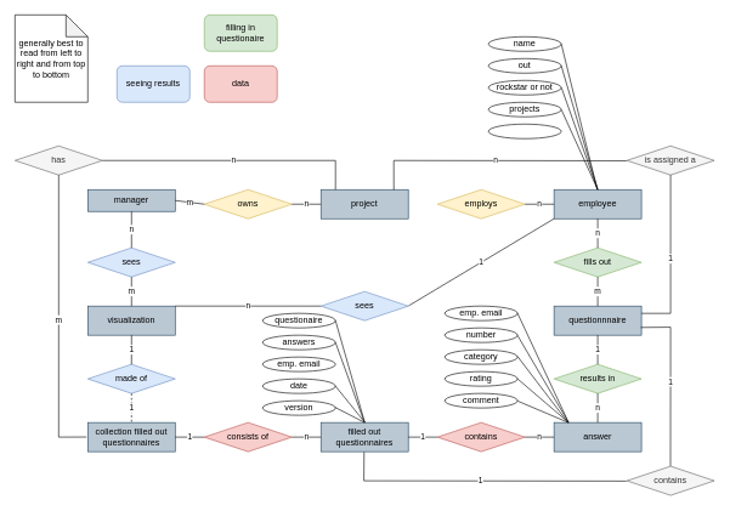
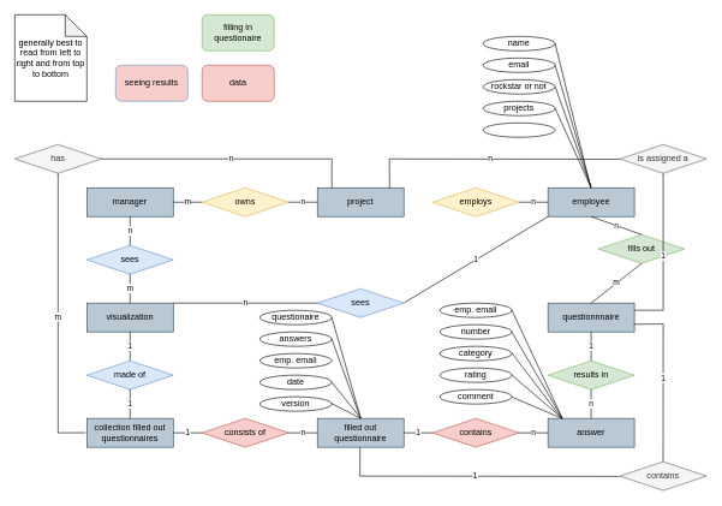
- <mxCell id="61" value="out" style="ellipse;whiteSpace=wrap;html=1;" vertex="1" parent="1"><mxGeometry x="670" y="80" width="100" height="20" as="geometry" /></mxCell>
+ <mxCell id="61" value="email" style="ellipse;whiteSpace=wrap;html=1;" vertex="1" parent="1"><mxGeometry x="670" y="80" width="100" height="20" as="geometry" /></mxCell>
- <mxCell id="48" value="seeing results" style="rounded=1;whiteSpace=wrap;html=1;fillColor=#dae8fc;strokeColor=#6c8ebf;" parent="1" vertex="1"><mxGeometry x="160" y="90" width="100" height="50" as="geometry" /></mxCell>
+ <mxCell id="48" value="seeing results" style="rounded=1;whiteSpace=wrap;html=1;fillColor=#f8cecc;strokeColor=#6c8ebf;" parent="1" vertex="1"><mxGeometry x="160" y="90" width="100" height="50" as="geometry" /></mxCell>
- <mxCell id="8" value="manager" style="rounded=0;whiteSpace=wrap;html=1;fillColor=#bac8d3;strokeColor=#23445d;" parent="1" vertex="1"><mxGeometry x="120" y="260" width="120" height="30" as="geometry" /></mxCell>
+ <mxCell id="8" value="manager" style="rounded=0;whiteSpace=wrap;html=1;fillColor=#bac8d3;strokeColor=#23445d;" parent="1" vertex="1"><mxGeometry x="120" y="260" width="120" height="40" as="geometry" /></mxCell>
- <mxCell id="11" value="fills out" style="rhombus;whiteSpace=wrap;html=1;fillColor=#d5e8d4;strokeColor=#82b366;" parent="1" vertex="1"><mxGeometry x="760" y="340" width="120" height="40" as="geometry" /></mxCell>
+ <mxCell id="11" value="fills out" style="rhombus;whiteSpace=wrap;html=1;fillColor=#d5e8d4;strokeColor=#82b366;" parent="1" vertex="1"><mxGeometry x="830" y="325" width="120" height="40" as="geometry" /></mxCell>
- <mxCell id="29" value="1" style="endArrow=none;html=1;rounded=0;exitX=0.5;exitY=1;exitDx=0;exitDy=0;entryX=0.5;entryY=0;entryDx=0;entryDy=0;dashed=1;" parent="1" source="16" target="5" edge="1"><mxGeometry width="50" height="50" relative="1" as="geometry"><mxPoint x="430" y="520" as="sourcePoint" /><mxPoint x="480" y="470" as="targetPoint" /></mxGeometry></mxCell>
+ <mxCell id="29" value="1" style="endArrow=none;html=1;rounded=0;exitX=0.5;exitY=1;exitDx=0;exitDy=0;entryX=0.5;entryY=0;entryDx=0;entryDy=0;" parent="1" source="16" target="5" edge="1"><mxGeometry width="50" height="50" relative="1" as="geometry"><mxPoint x="430" y="520" as="sourcePoint" /><mxPoint x="480" y="470" as="targetPoint" /></mxGeometry></mxCell>
- <mxCell id="2" value="&lt;div&gt;filled out &lt;br&gt;&lt;/div&gt;&lt;div&gt;questionnaires&lt;/div&gt;" style="rounded=0;whiteSpace=wrap;html=1;fillColor=#bac8d3;strokeColor=#23445d;" parent="1" vertex="1"><mxGeometry x="440" y="580" width="120" height="40" as="geometry" /></mxCell>
+ <mxCell id="2" value="&lt;div&gt;filled out &lt;br&gt;&lt;/div&gt;&lt;div&gt;questionnaire&lt;/div&gt;" style="rounded=0;whiteSpace=wrap;html=1;fillColor=#bac8d3;strokeColor=#23445d;" parent="1" vertex="1"><mxGeometry x="440" y="580" width="120" height="40" as="geometry" /></mxCell>
